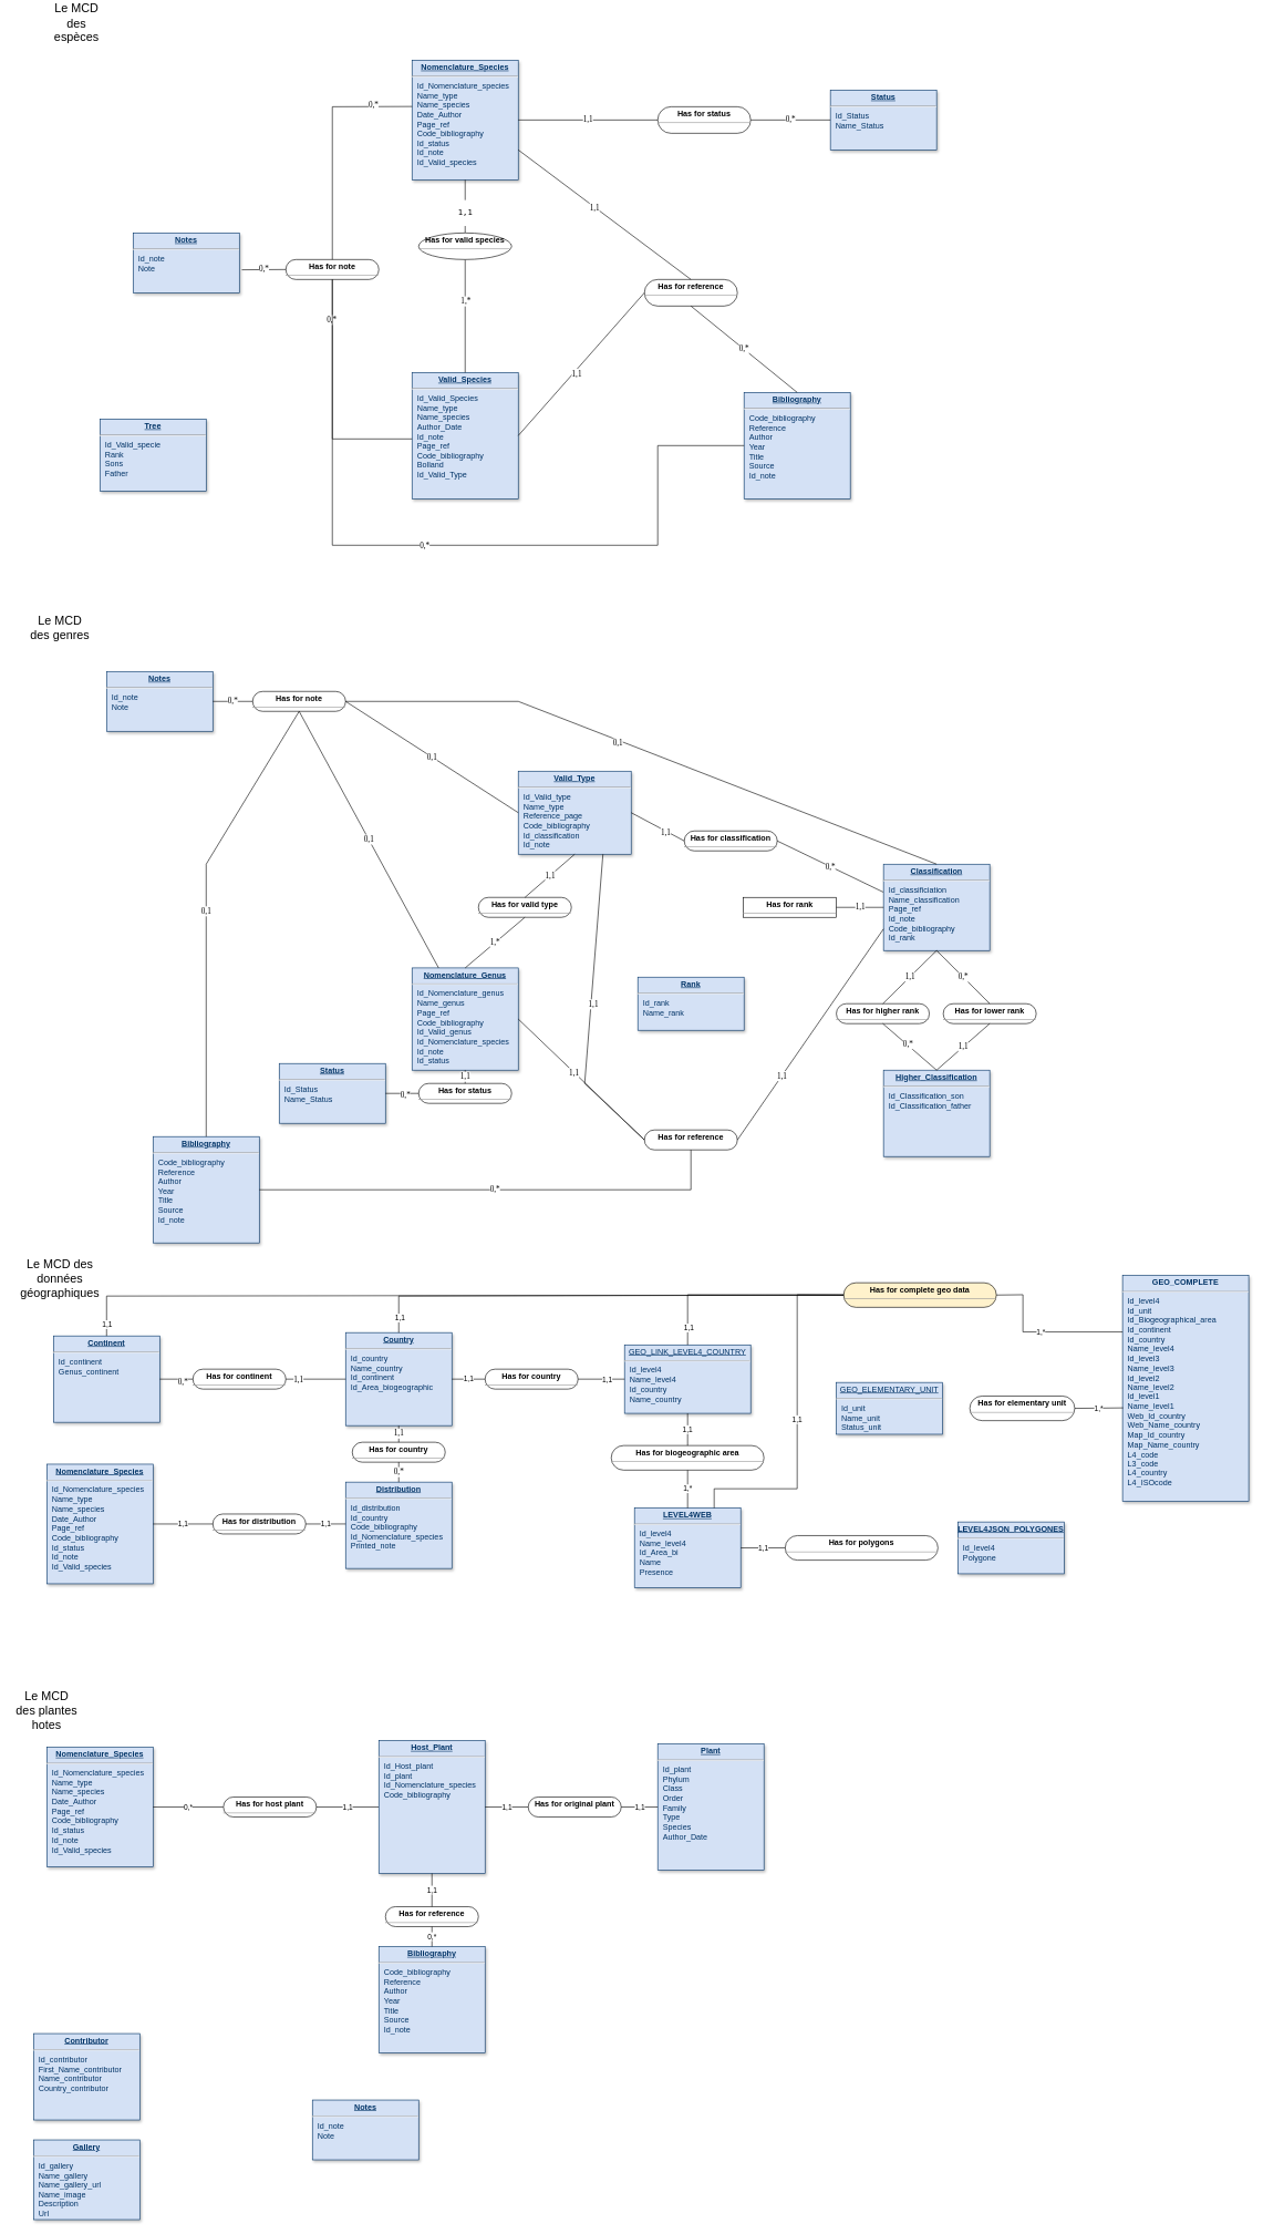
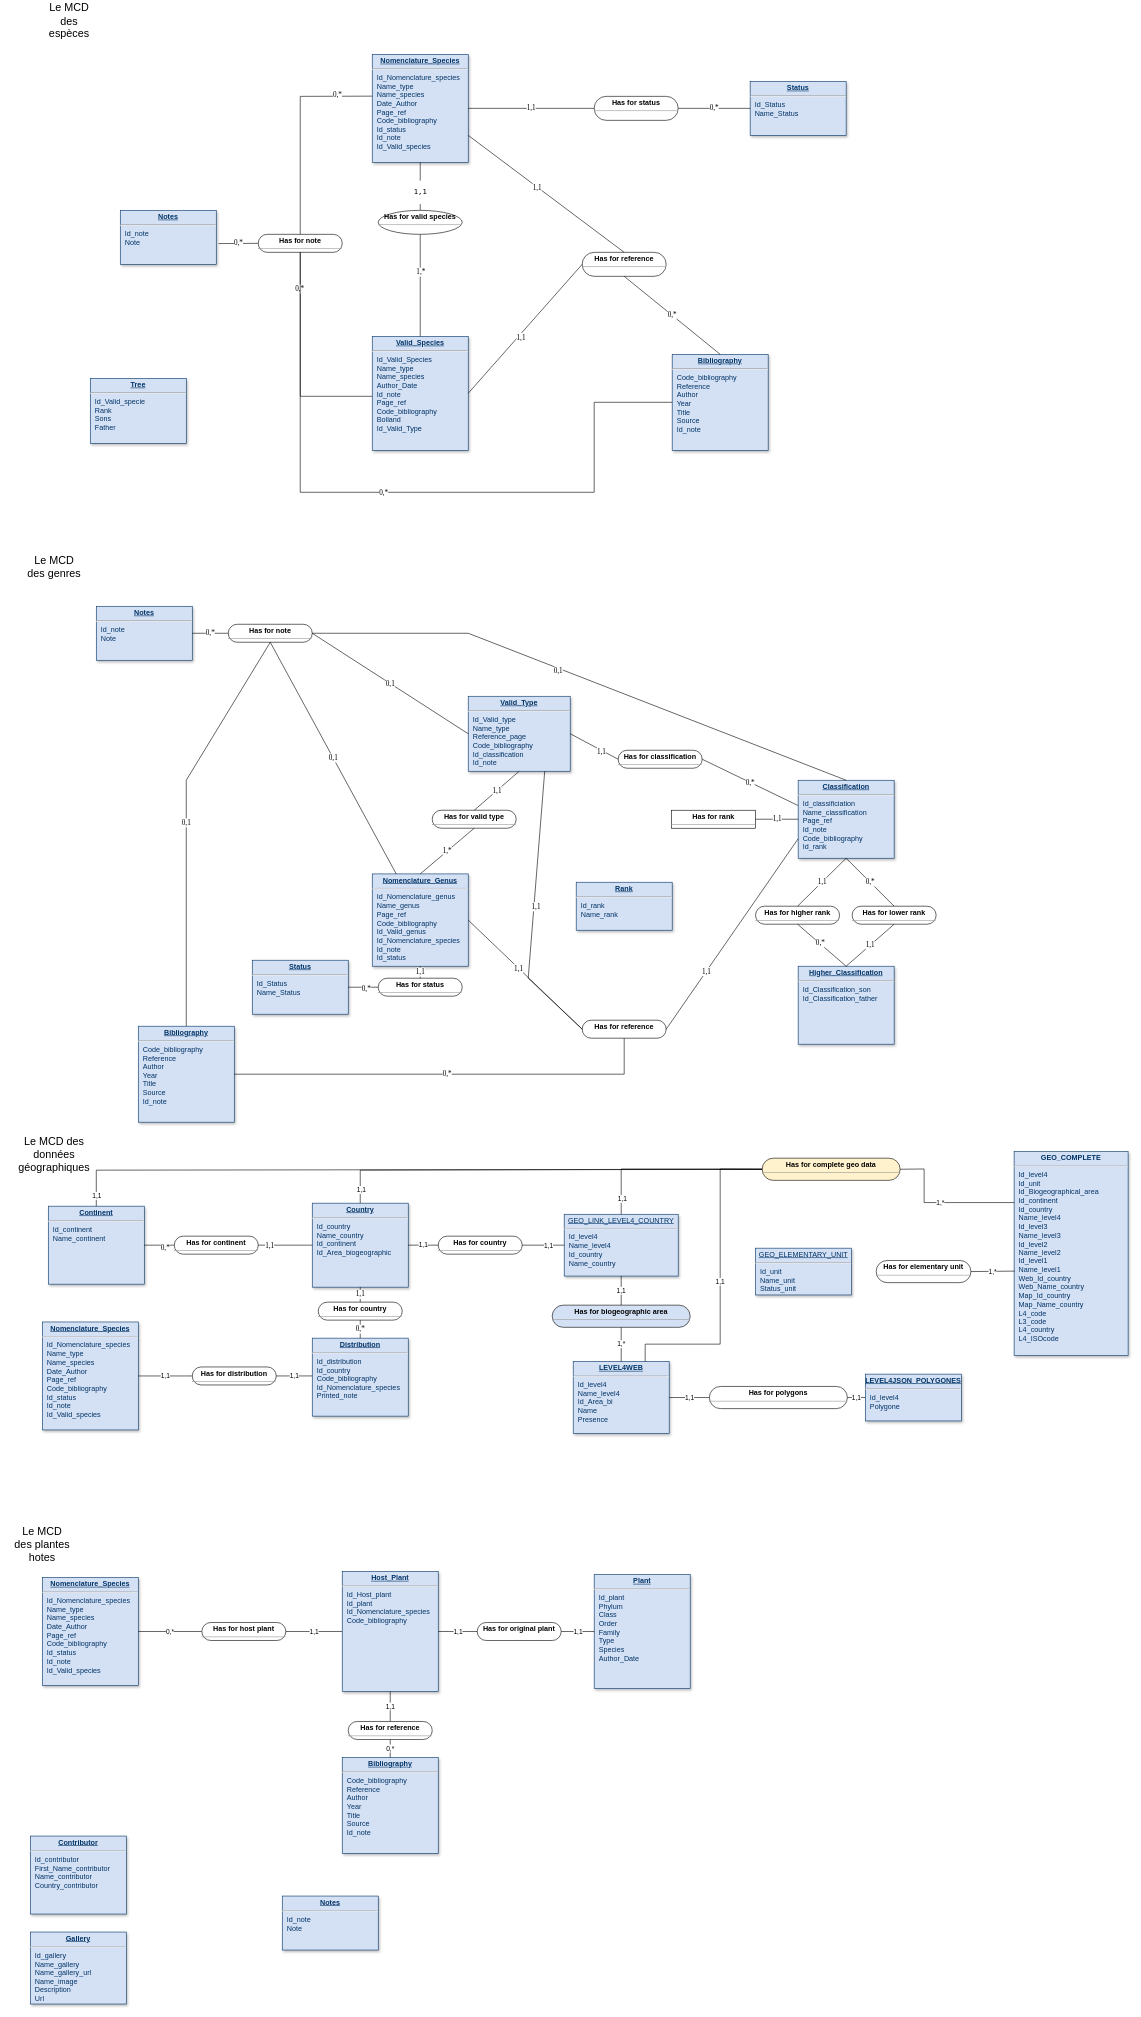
- <mxCell id="18" value="&lt;p style=&quot;margin: 0px ; margin-top: 4px ; text-align: center ; text-decoration: underline&quot;&gt;&lt;b&gt;Continent&lt;/b&gt;&lt;/p&gt;&lt;hr&gt;&lt;p style=&quot;margin: 0px ; margin-left: 8px&quot;&gt;Id_continent&lt;/p&gt;&lt;p style=&quot;margin: 0px ; margin-left: 8px&quot;&gt;Genus_continent&lt;/p&gt;&lt;p style=&quot;margin: 0px ; margin-left: 8px&quot;&gt;&lt;br&gt;&lt;/p&gt;" style="verticalAlign=top;align=left;overflow=fill;fontSize=12;fontFamily=Helvetica;html=1;strokeColor=#003366;shadow=1;fillColor=#D4E1F5;fontColor=#003366" parent="1" vertex="1"><mxGeometry x="80" y="2010" width="160" height="130" as="geometry" /></mxCell>
+ <mxCell id="18" value="&lt;p style=&quot;margin: 0px ; margin-top: 4px ; text-align: center ; text-decoration: underline&quot;&gt;&lt;b&gt;Continent&lt;/b&gt;&lt;/p&gt;&lt;hr&gt;&lt;p style=&quot;margin: 0px ; margin-left: 8px&quot;&gt;Id_continent&lt;/p&gt;&lt;p style=&quot;margin: 0px ; margin-left: 8px&quot;&gt;Name_continent&lt;/p&gt;&lt;p style=&quot;margin: 0px ; margin-left: 8px&quot;&gt;&lt;br&gt;&lt;/p&gt;" style="verticalAlign=top;align=left;overflow=fill;fontSize=12;fontFamily=Helvetica;html=1;strokeColor=#003366;shadow=1;fillColor=#D4E1F5;fontColor=#003366" parent="1" vertex="1"><mxGeometry x="80" y="2010" width="160" height="130" as="geometry" /></mxCell>
- <mxCell id="116" value="&lt;p style=&quot;margin: 0px ; margin-top: 4px ; text-align: center&quot;&gt;&lt;b&gt;Has for biogeographic area&lt;/b&gt;&lt;/p&gt;&lt;hr size=&quot;1&quot;&gt;&lt;div style=&quot;height: 2px&quot;&gt;&lt;/div&gt;" style="verticalAlign=top;align=left;overflow=fill;fontSize=12;fontFamily=Helvetica;html=1;rounded=1;shadow=0;arcSize=50;" vertex="1" parent="1"><mxGeometry x="920" y="2175" width="230" height="36.96" as="geometry" /></mxCell>
+ <mxCell id="116" value="&lt;p style=&quot;margin: 0px ; margin-top: 4px ; text-align: center&quot;&gt;&lt;b&gt;Has for biogeographic area&lt;/b&gt;&lt;/p&gt;&lt;hr size=&quot;1&quot;&gt;&lt;div style=&quot;height: 2px&quot;&gt;&lt;/div&gt;" style="verticalAlign=top;align=left;overflow=fill;fontSize=12;fontFamily=Helvetica;html=1;rounded=1;shadow=0;arcSize=50;fillColor=#d4e1f5;" vertex="1" parent="1"><mxGeometry x="920" y="2175" width="230" height="36.96" as="geometry" /></mxCell>
+ <mxCell id="121" value="1,1" style="endArrow=none;html=1;rounded=0;entryX=0;entryY=0.5;entryDx=0;entryDy=0;exitX=1;exitY=0.5;exitDx=0;exitDy=0;" edge="1" parent="1" source="120" target="10"><mxGeometry width="50" height="50" relative="1" as="geometry"><mxPoint x="1042" y="2270" as="sourcePoint" /><mxPoint x="1092" y="2220" as="targetPoint" /></mxGeometry></mxCell>
